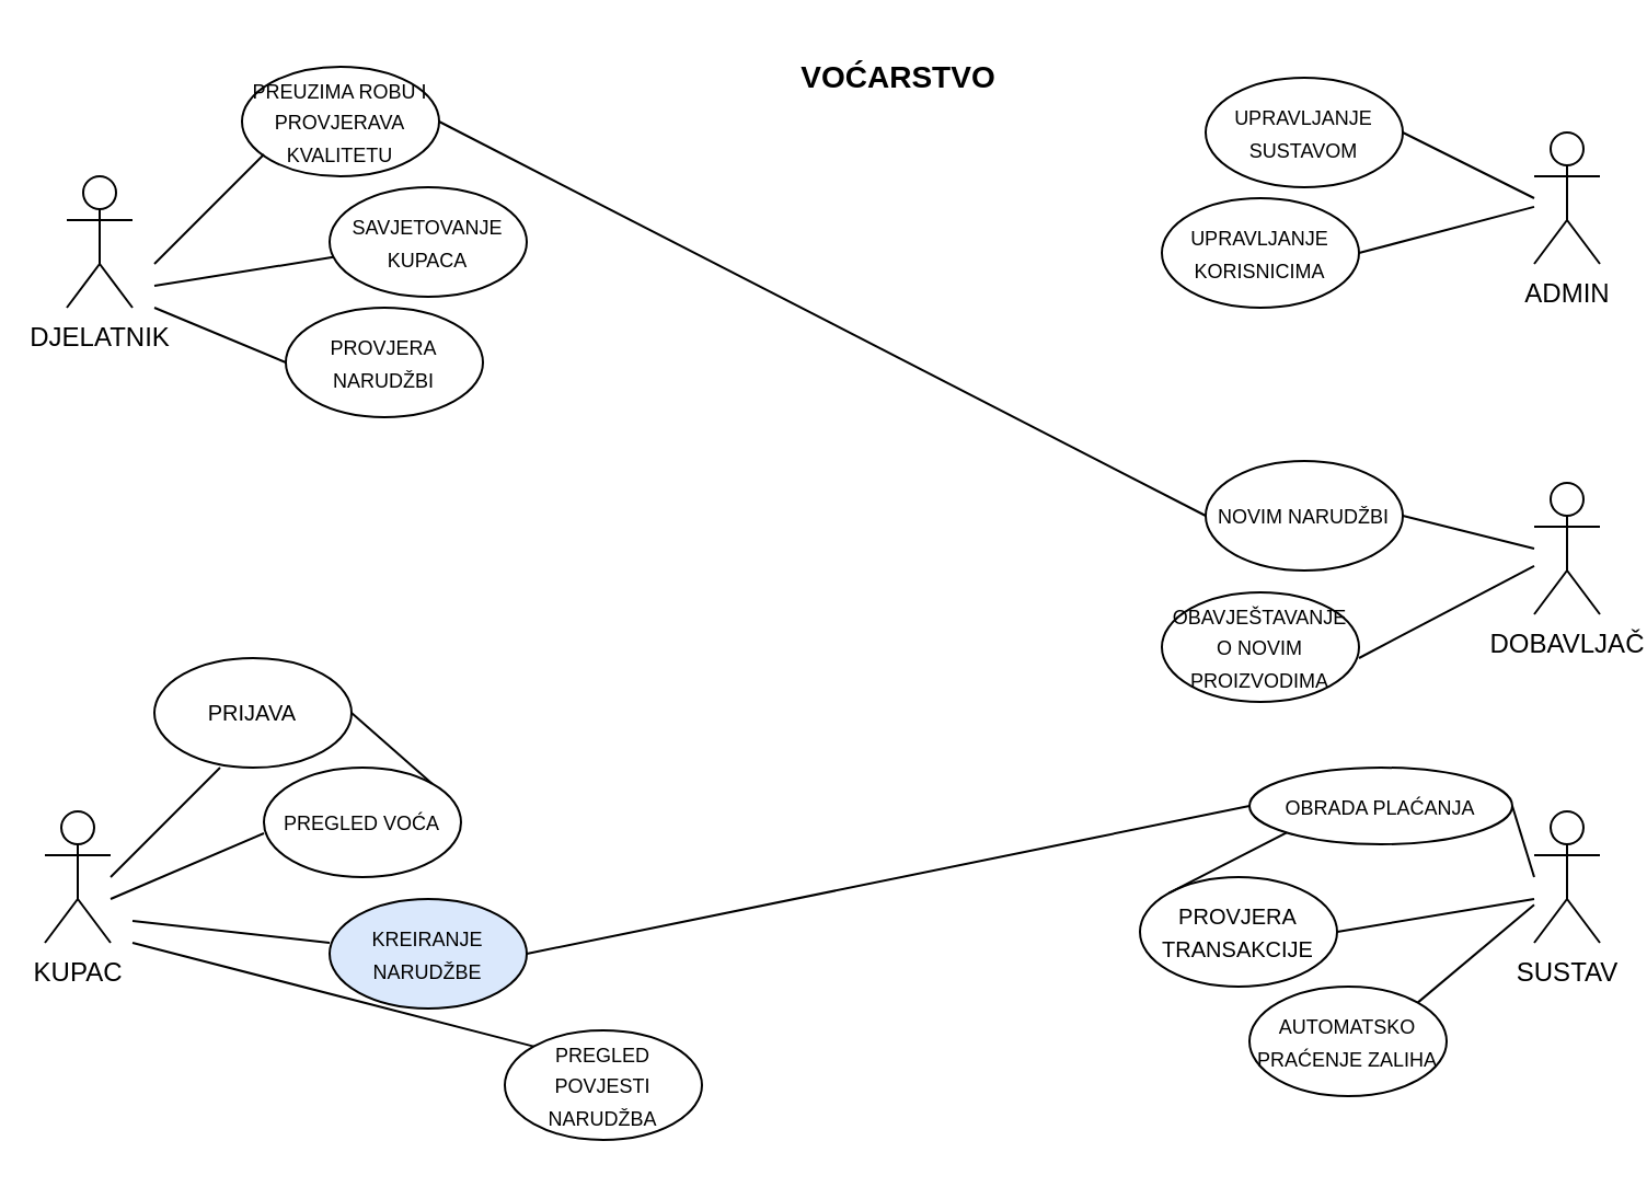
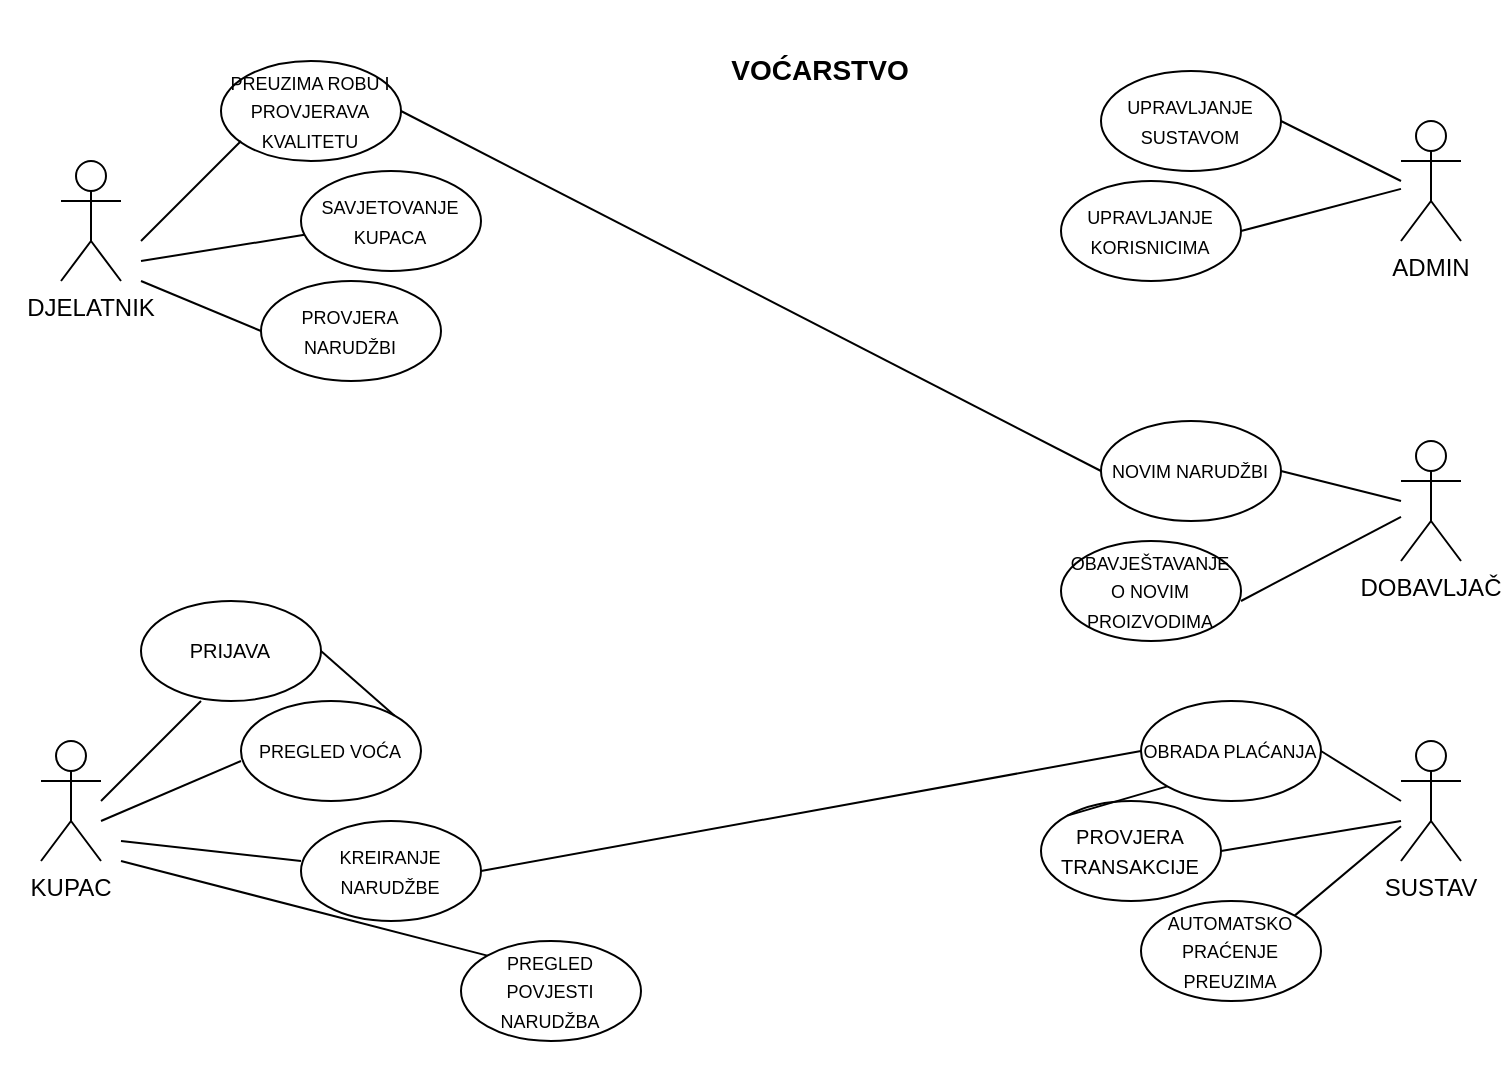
- <mxCell id="29" value="&lt;font style=&quot;font-size: 9px;&quot;&gt;OBRADA PLAĆANJA&lt;/font&gt;" style="ellipse;whiteSpace=wrap;html=1;" vertex="1" parent="1"><mxGeometry x="570" y="350" width="120" height="35" as="geometry" /></mxCell>
+ <mxCell id="29" value="&lt;font style=&quot;font-size: 9px;&quot;&gt;OBRADA PLAĆANJA&lt;/font&gt;" style="ellipse;whiteSpace=wrap;html=1;" vertex="1" parent="1"><mxGeometry x="570" y="350" width="90" height="50" as="geometry" /></mxCell>
- <mxCell id="13" value="&lt;font style=&quot;font-size: 9px;&quot;&gt;KREIRANJE NARUDŽBE&lt;/font&gt;" style="ellipse;whiteSpace=wrap;html=1;fillColor=#dae8fc;" vertex="1" parent="1"><mxGeometry x="150" y="410" width="90" height="50" as="geometry" /></mxCell>
+ <mxCell id="13" value="&lt;font style=&quot;font-size: 9px;&quot;&gt;KREIRANJE NARUDŽBE&lt;/font&gt;" style="ellipse;whiteSpace=wrap;html=1;" vertex="1" parent="1"><mxGeometry x="150" y="410" width="90" height="50" as="geometry" /></mxCell>
- <mxCell id="31" value="&lt;font style=&quot;font-size: 9px;&quot;&gt;AUTOMATSKO PRAĆENJE ZALIHA&lt;/font&gt;" style="ellipse;whiteSpace=wrap;html=1;" vertex="1" parent="1"><mxGeometry x="570" y="450" width="90" height="50" as="geometry" /></mxCell>
+ <mxCell id="31" value="&lt;font style=&quot;font-size: 9px;&quot;&gt;AUTOMATSKO PRAĆENJE PREUZIMA&lt;/font&gt;" style="ellipse;whiteSpace=wrap;html=1;" vertex="1" parent="1"><mxGeometry x="570" y="450" width="90" height="50" as="geometry" /></mxCell>
